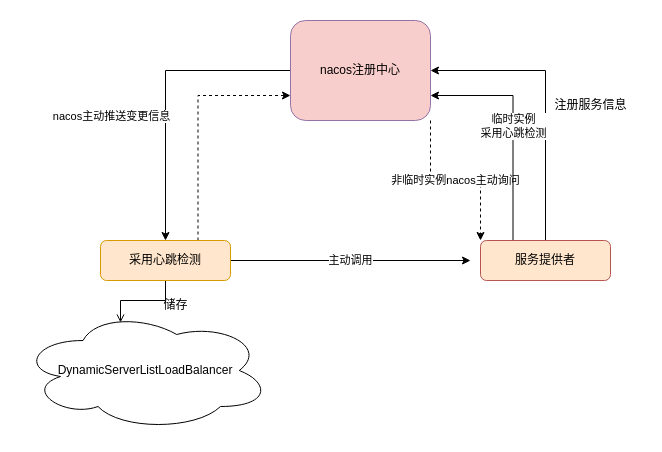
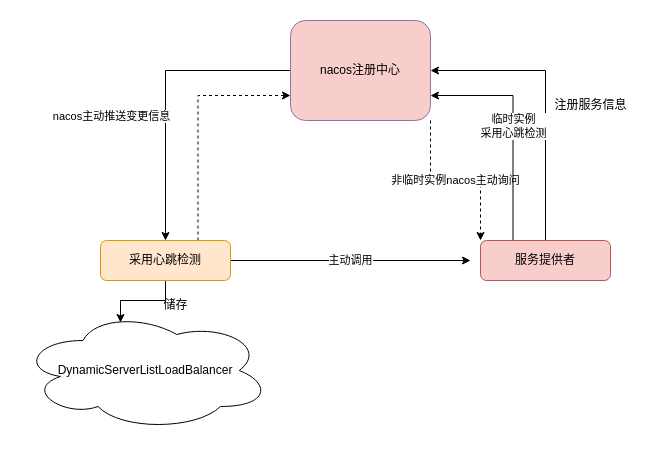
- <mxCell id="12" value="服务提供者" style="rounded=1;whiteSpace=wrap;html=1;fillColor=#ffe6cc;strokeColor=#b85450;" vertex="1" parent="1"><mxGeometry x="480" y="240" width="130" height="40" as="geometry" /></mxCell>
+ <mxCell id="12" value="服务提供者" style="rounded=1;whiteSpace=wrap;html=1;fillColor=#f8cecc;strokeColor=#b85450;" vertex="1" parent="1"><mxGeometry x="480" y="240" width="130" height="40" as="geometry" /></mxCell>
- <mxCell id="6" style="edgeStyle=orthogonalEdgeStyle;rounded=0;orthogonalLoop=1;jettySize=auto;html=1;exitX=0.5;exitY=1;exitDx=0;exitDy=0;entryX=0.4;entryY=0.1;entryDx=0;entryDy=0;entryPerimeter=0;endArrow=open;" edge="1" parent="1" source="9" target="15"><mxGeometry relative="1" as="geometry" /></mxCell>
+ <mxCell id="6" style="edgeStyle=orthogonalEdgeStyle;rounded=0;orthogonalLoop=1;jettySize=auto;html=1;exitX=0.5;exitY=1;exitDx=0;exitDy=0;entryX=0.4;entryY=0.1;entryDx=0;entryDy=0;entryPerimeter=0;" edge="1" parent="1" source="9" target="15"><mxGeometry relative="1" as="geometry" /></mxCell>
